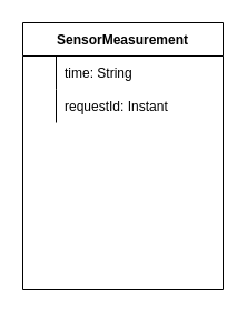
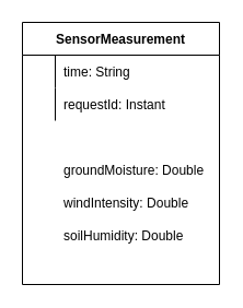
+ <mxCell id="11" value="groundMoisture: Double" style="shape=partialRectangle;connectable=0;fillColor=none;top=0;left=0;bottom=0;right=0;align=left;spacingLeft=6;overflow=hidden;" vertex="1" parent="1"><mxGeometry x="50" y="140" width="150" height="30" as="geometry" /></mxCell>
+ <mxCell id="12" value="windIntensity: Double" style="shape=partialRectangle;connectable=0;fillColor=none;top=0;left=0;bottom=0;right=0;align=left;spacingLeft=6;overflow=hidden;" vertex="1" parent="1"><mxGeometry x="50" y="170" width="150" height="30" as="geometry" /></mxCell>
+ <mxCell id="13" value="soilHumidity: Double" style="shape=partialRectangle;connectable=0;fillColor=none;top=0;left=0;bottom=0;right=0;align=left;spacingLeft=6;overflow=hidden;" vertex="1" parent="1"><mxGeometry x="50" y="200" width="150" height="30" as="geometry" /></mxCell>
